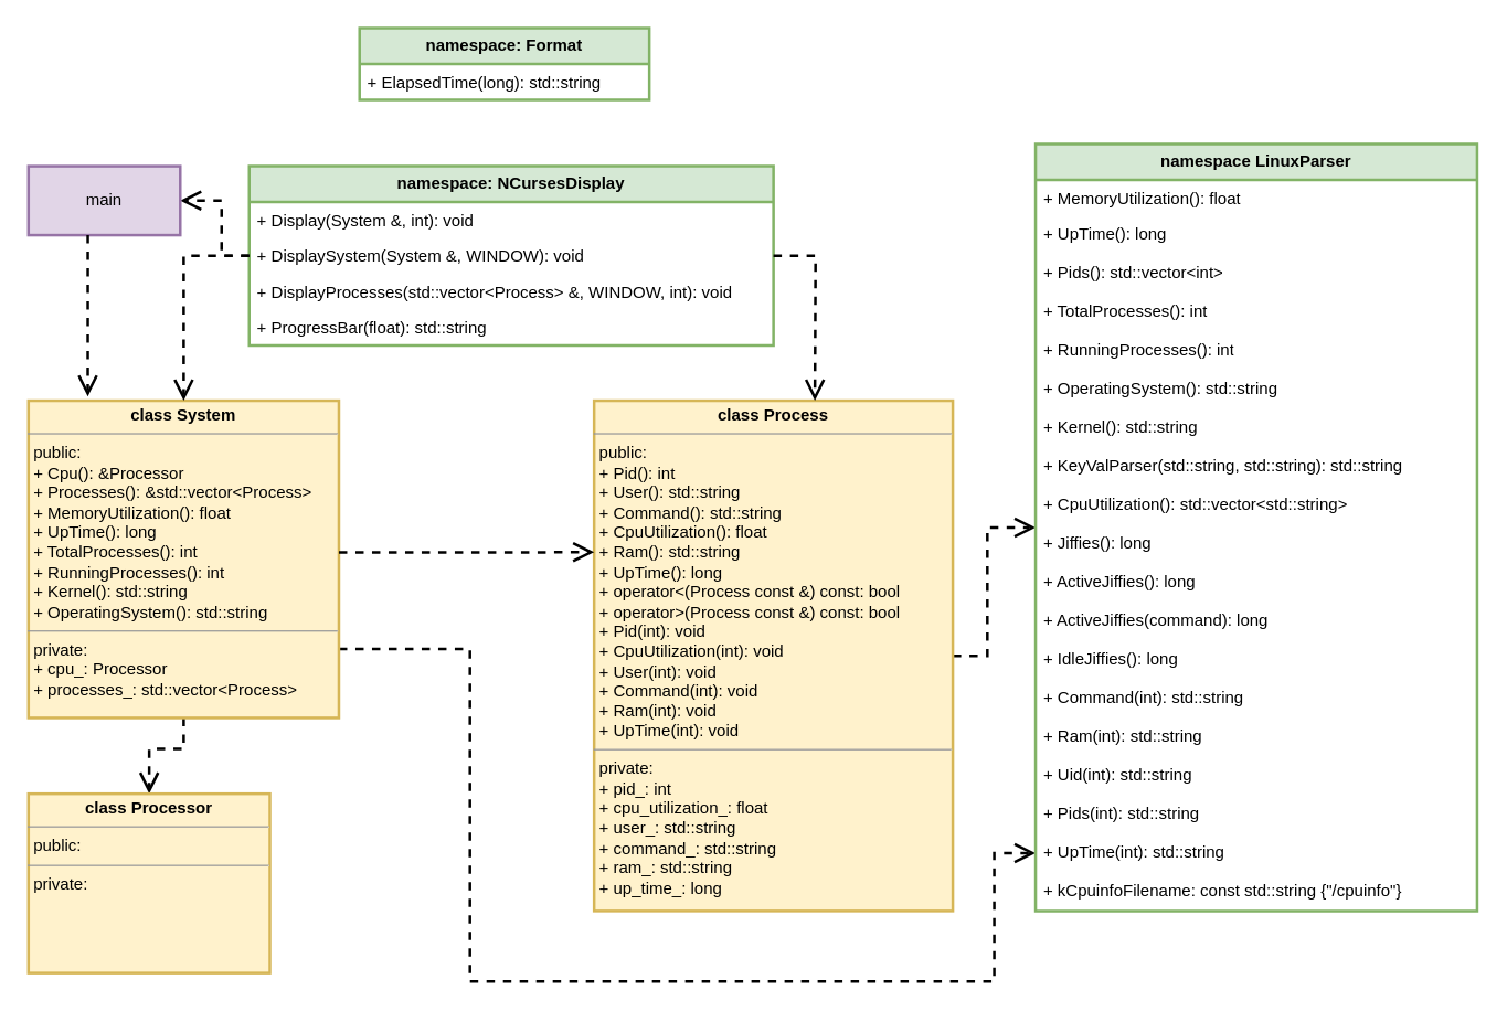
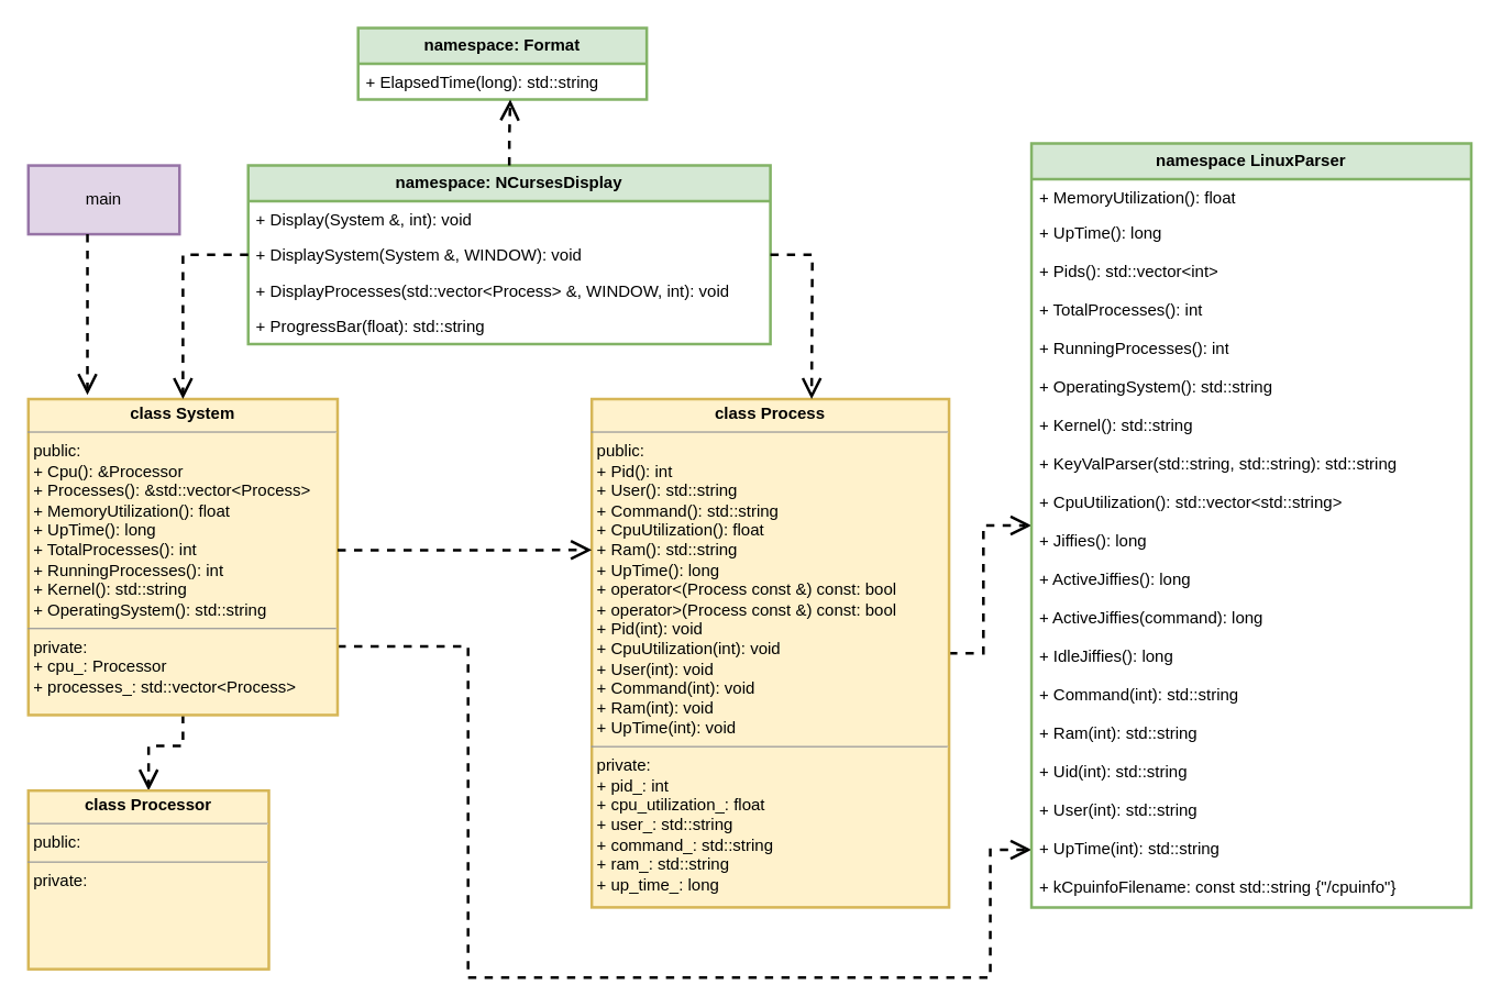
- <mxCell id="38" style="edgeStyle=orthogonalEdgeStyle;rounded=0;orthogonalLoop=1;jettySize=auto;html=1;dashed=1;endArrow=open;endFill=0;endSize=11;strokeWidth=2;" parent="1" source="31" target="39" edge="1"><mxGeometry relative="1" as="geometry" /></mxCell>
+ <mxCell id="38" style="edgeStyle=orthogonalEdgeStyle;rounded=0;orthogonalLoop=1;jettySize=auto;html=1;entryX=0.527;entryY=0.998;entryDx=0;entryDy=0;entryPerimeter=0;dashed=1;endArrow=open;endFill=0;endSize=11;strokeWidth=2;" parent="1" source="31" target="10" edge="1"><mxGeometry relative="1" as="geometry" /></mxCell>
- <mxCell id="28" value="+ Pids(int): std::string&lt;div&gt;&lt;br&gt;&lt;div&gt;&amp;nbsp;&lt;/div&gt;&lt;/div&gt;" style="text;strokeColor=none;fillColor=none;align=left;verticalAlign=top;spacingLeft=4;spacingRight=4;overflow=hidden;rotatable=0;points=[[0,0.5],[1,0.5]];portConstraint=eastwest;whiteSpace=wrap;html=1;" parent="11" vertex="1"><mxGeometry y="472" width="320" height="28" as="geometry" /></mxCell>
+ <mxCell id="28" value="+ User(int): std::string&lt;div&gt;&lt;br&gt;&lt;div&gt;&amp;nbsp;&lt;/div&gt;&lt;/div&gt;" style="text;strokeColor=none;fillColor=none;align=left;verticalAlign=top;spacingLeft=4;spacingRight=4;overflow=hidden;rotatable=0;points=[[0,0.5],[1,0.5]];portConstraint=eastwest;whiteSpace=wrap;html=1;" parent="11" vertex="1"><mxGeometry y="472" width="320" height="28" as="geometry" /></mxCell>
